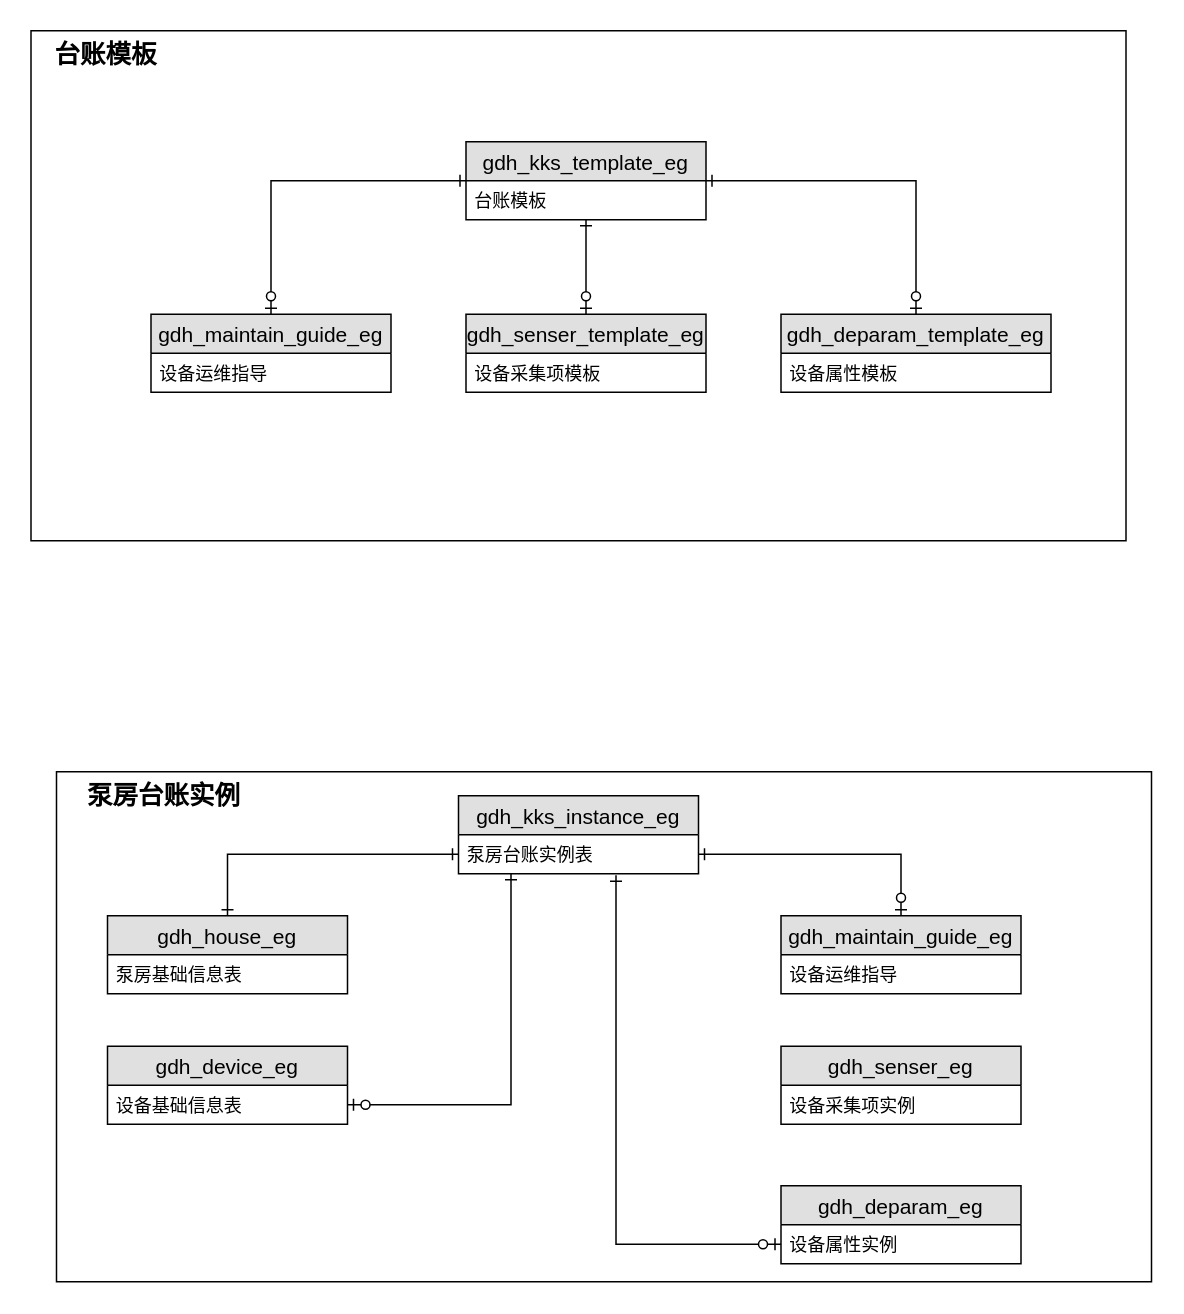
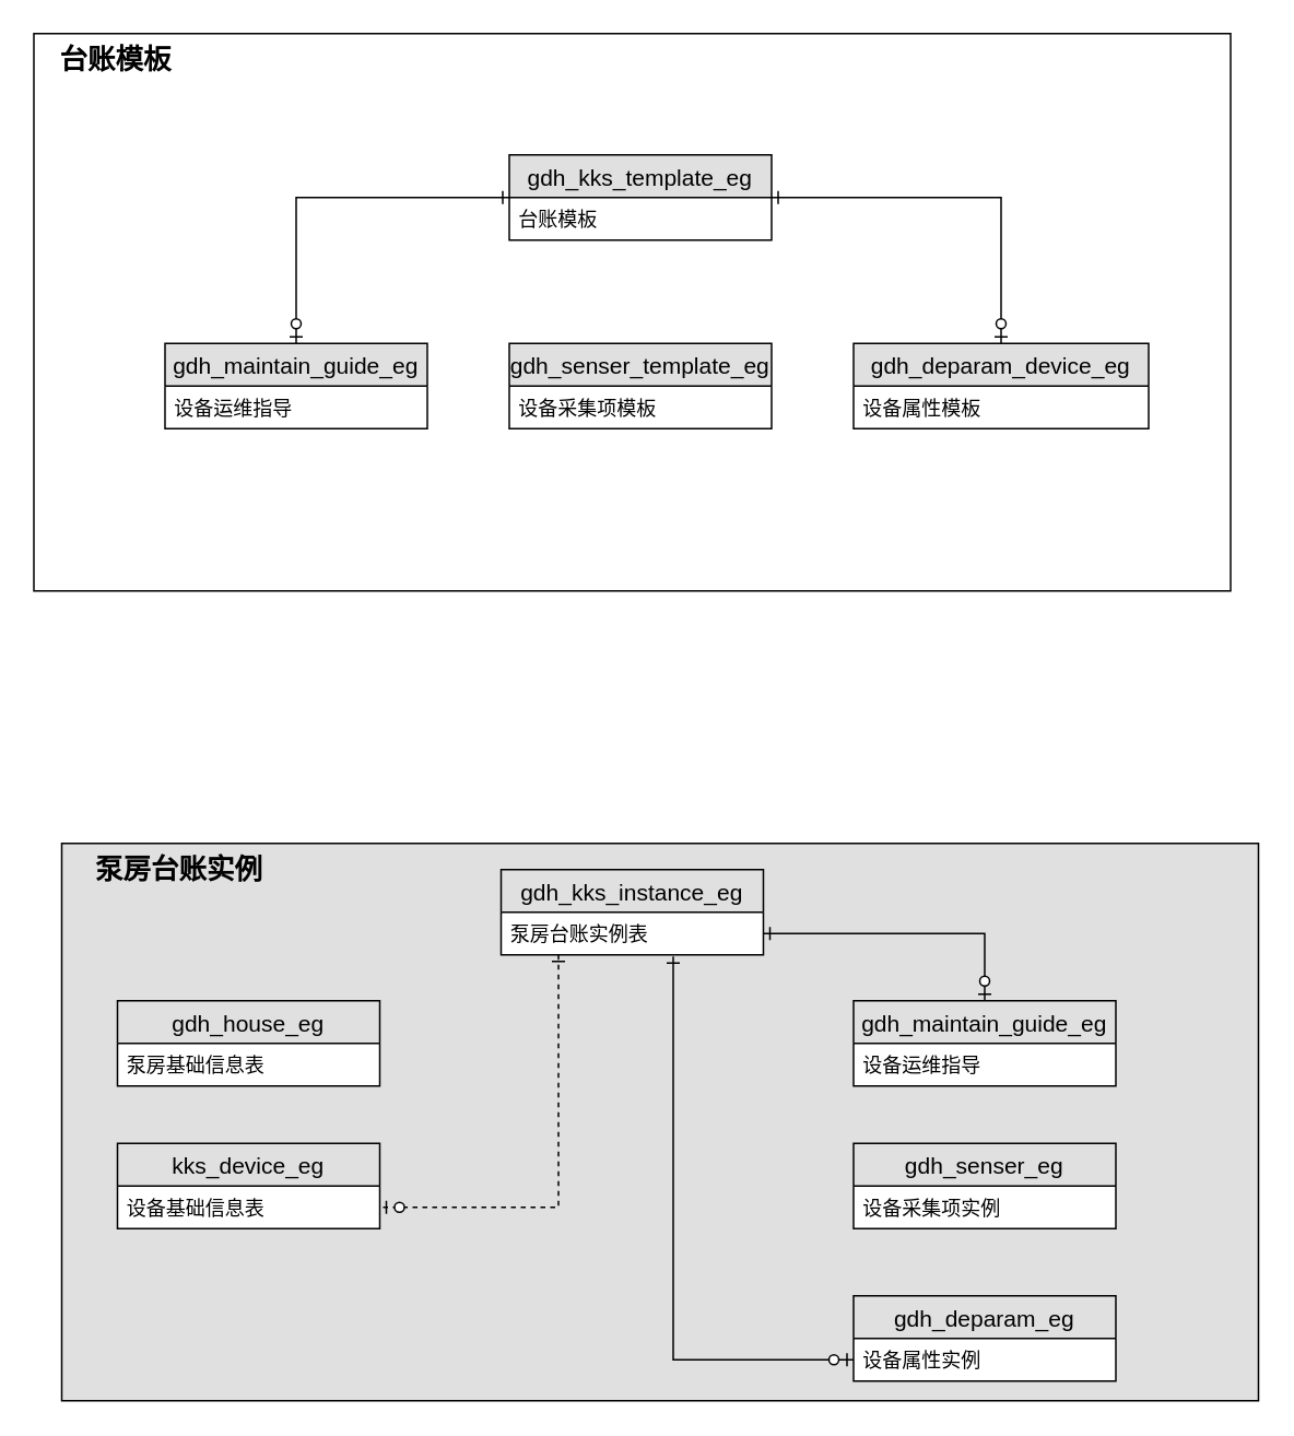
- <mxCell id="22" style="edgeStyle=orthogonalEdgeStyle;rounded=0;orthogonalLoop=1;jettySize=auto;html=1;startArrow=ERone;startFill=0;endArrow=ERzeroToOne;endFill=1;" parent="1" source="6" target="16" edge="1"><mxGeometry relative="1" as="geometry" /></mxCell>
- <mxCell id="20" value="gdh_deparam_template_eg" style="swimlane;fontStyle=0;childLayout=stackLayout;horizontal=1;startSize=26;fillColor=#e0e0e0;horizontalStack=0;resizeParent=1;resizeParentMax=0;resizeLast=0;collapsible=1;marginBottom=0;swimlaneFillColor=#ffffff;align=center;fontSize=14;" parent="1" vertex="1"><mxGeometry x="520" y="209" width="180" height="52" as="geometry" /></mxCell>
+ <mxCell id="20" value="gdh_deparam_device_eg" style="swimlane;fontStyle=0;childLayout=stackLayout;horizontal=1;startSize=26;fillColor=#e0e0e0;horizontalStack=0;resizeParent=1;resizeParentMax=0;resizeLast=0;collapsible=1;marginBottom=0;swimlaneFillColor=#ffffff;align=center;fontSize=14;" parent="1" vertex="1"><mxGeometry x="520" y="209" width="180" height="52" as="geometry" /></mxCell>
- <mxCell id="29" style="edgeStyle=orthogonalEdgeStyle;rounded=0;orthogonalLoop=1;jettySize=auto;html=1;startArrow=ERone;startFill=0;endArrow=ERone;endFill=0;fontSize=17;" parent="1" source="11" target="14" edge="1"><mxGeometry relative="1" as="geometry" /></mxCell>
- <mxCell id="2" value="&amp;nbsp; &amp;nbsp; 泵房台账实例" style="whiteSpace=wrap;html=1;align=left;verticalAlign=top;fontSize=17;fontStyle=1" parent="1" vertex="1"><mxGeometry x="37" y="514" width="730" height="340" as="geometry" /></mxCell>
+ <mxCell id="2" value="&amp;nbsp; &amp;nbsp; 泵房台账实例" style="whiteSpace=wrap;html=1;align=left;verticalAlign=top;fontSize=17;fontStyle=1;fillColor=#e0e0e0;" parent="1" vertex="1"><mxGeometry x="37" y="514" width="730" height="340" as="geometry" /></mxCell>
- <mxCell id="30" style="edgeStyle=orthogonalEdgeStyle;rounded=0;orthogonalLoop=1;jettySize=auto;html=1;entryX=1;entryY=0.5;entryDx=0;entryDy=0;startArrow=ERone;startFill=0;endArrow=ERzeroToOne;endFill=1;fontSize=17;" parent="1" source="11" target="13" edge="1"><mxGeometry relative="1" as="geometry"><Array as="points"><mxPoint x="340" y="736" /></Array></mxGeometry></mxCell>
+ <mxCell id="30" style="edgeStyle=orthogonalEdgeStyle;rounded=0;orthogonalLoop=1;jettySize=auto;html=1;entryX=1;entryY=0.5;entryDx=0;entryDy=0;startArrow=ERone;startFill=0;endArrow=ERzeroToOne;endFill=1;fontSize=17;dashed=1;" parent="1" source="11" target="13" edge="1"><mxGeometry relative="1" as="geometry"><Array as="points"><mxPoint x="340" y="736" /></Array></mxGeometry></mxCell>
- <mxCell id="12" value="gdh_device_eg" style="swimlane;fontStyle=0;childLayout=stackLayout;horizontal=1;startSize=26;fillColor=#e0e0e0;horizontalStack=0;resizeParent=1;resizeParentMax=0;resizeLast=0;collapsible=1;marginBottom=0;swimlaneFillColor=#ffffff;align=center;fontSize=14;" parent="1" vertex="1"><mxGeometry x="71" y="697" width="160" height="52" as="geometry" /></mxCell>
+ <mxCell id="12" value="kks_device_eg" style="swimlane;fontStyle=0;childLayout=stackLayout;horizontal=1;startSize=26;fillColor=#e0e0e0;horizontalStack=0;resizeParent=1;resizeParentMax=0;resizeLast=0;collapsible=1;marginBottom=0;swimlaneFillColor=#ffffff;align=center;fontSize=14;" parent="1" vertex="1"><mxGeometry x="71" y="697" width="160" height="52" as="geometry" /></mxCell>
